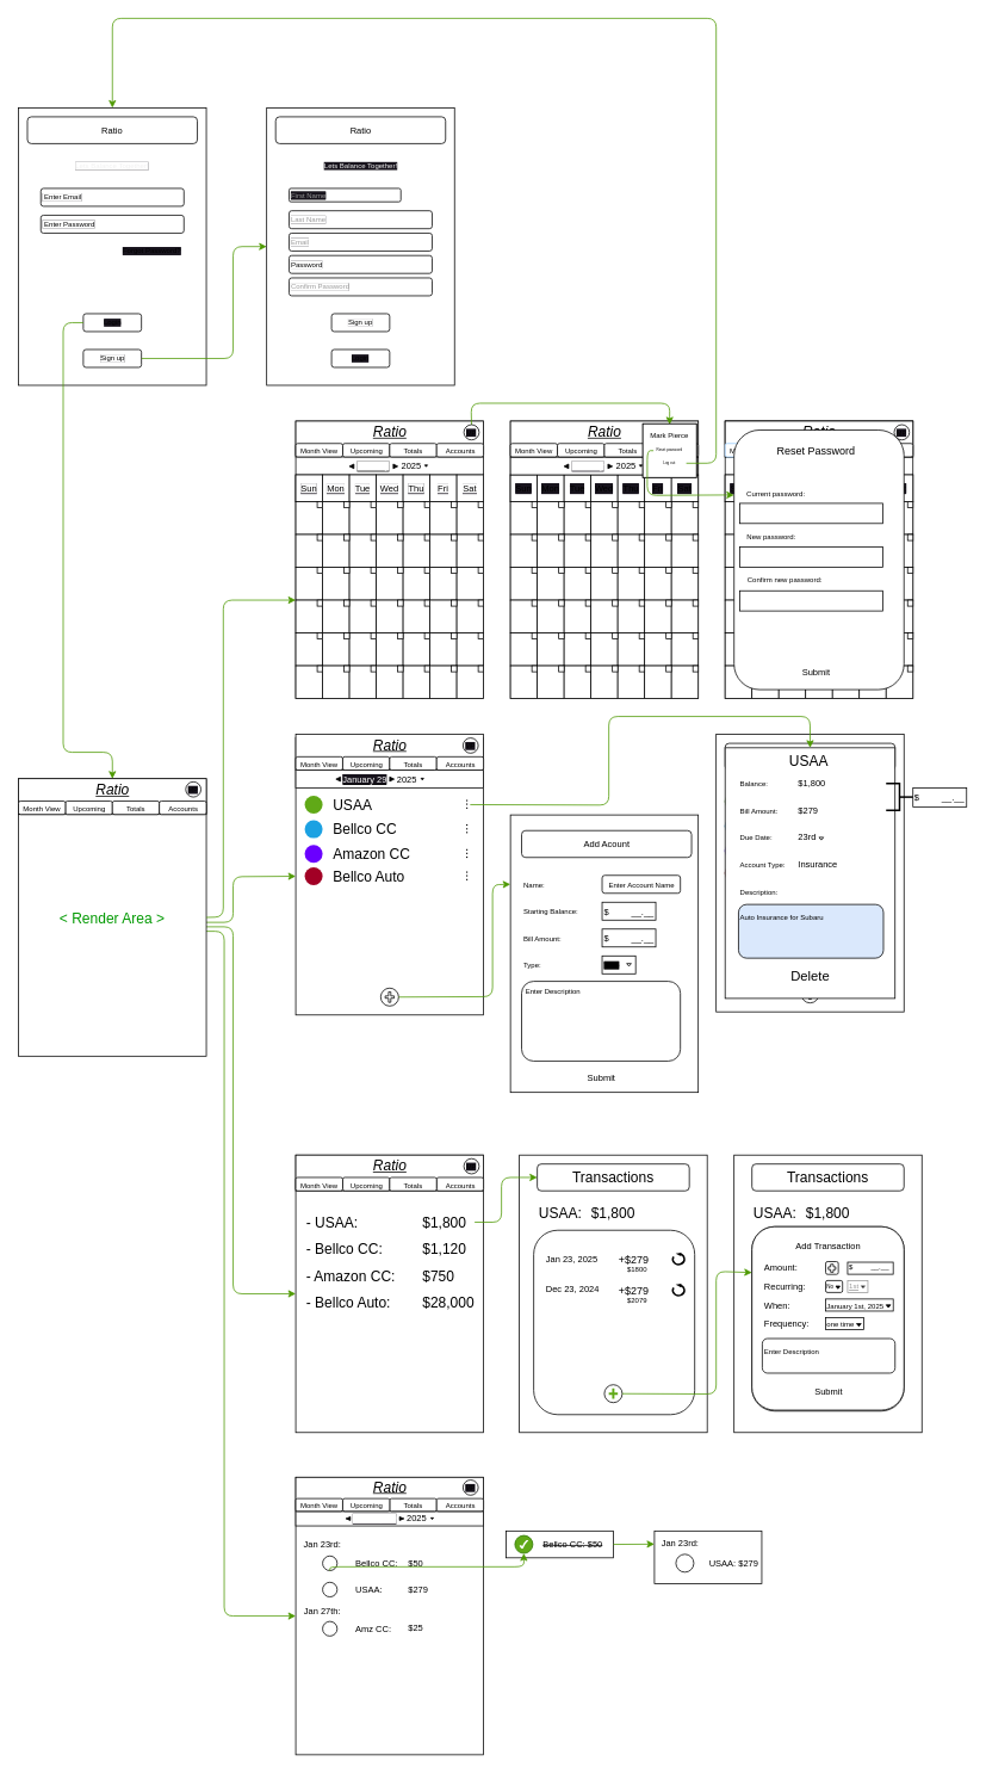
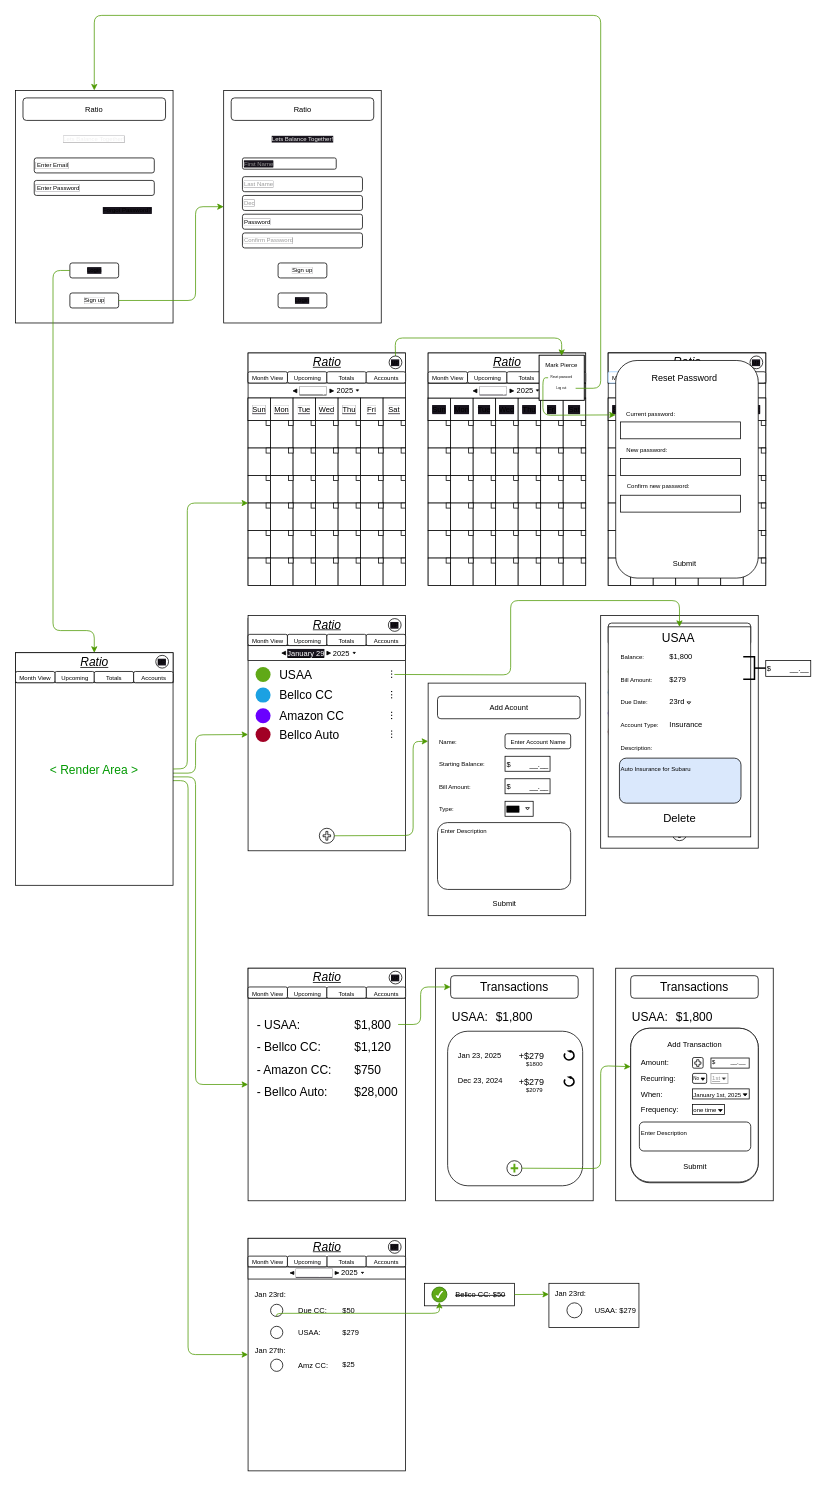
- <mxCell id="60" value="&lt;font style=&quot;color: light-dark(rgb(153, 153, 153), rgb(255, 255, 255)); background-color: light-dark(rgb(255, 255, 255), rgb(18, 18, 18));&quot;&gt;Email&lt;/font&gt;" style="rounded=1;whiteSpace=wrap;html=1;labelBackgroundColor=#18141D;fontSize=8;align=left;" parent="54" vertex="1"><mxGeometry x="25" y="140" width="160" height="20" as="geometry" /></mxCell>
+ <mxCell id="60" value="&lt;font style=&quot;color: light-dark(rgb(153, 153, 153), rgb(255, 255, 255)); background-color: light-dark(rgb(255, 255, 255), rgb(18, 18, 18));&quot;&gt;Dec&lt;/font&gt;" style="rounded=1;whiteSpace=wrap;html=1;labelBackgroundColor=#18141D;fontSize=8;align=left;" parent="54" vertex="1"><mxGeometry x="25" y="140" width="160" height="20" as="geometry" /></mxCell>
- <mxCell id="131" value="Bellco CC:" style="text;html=1;strokeColor=none;fillColor=none;align=left;verticalAlign=middle;whiteSpace=wrap;rounded=0;fontSize=10;" parent="127" vertex="1"><mxGeometry x="65" y="83.86" width="51" height="24.47" as="geometry" /></mxCell>
+ <mxCell id="131" value="Due CC:" style="text;html=1;strokeColor=none;fillColor=none;align=left;verticalAlign=middle;whiteSpace=wrap;rounded=0;fontSize=10;" parent="127" vertex="1"><mxGeometry x="65" y="83.86" width="51" height="24.47" as="geometry" /></mxCell>
